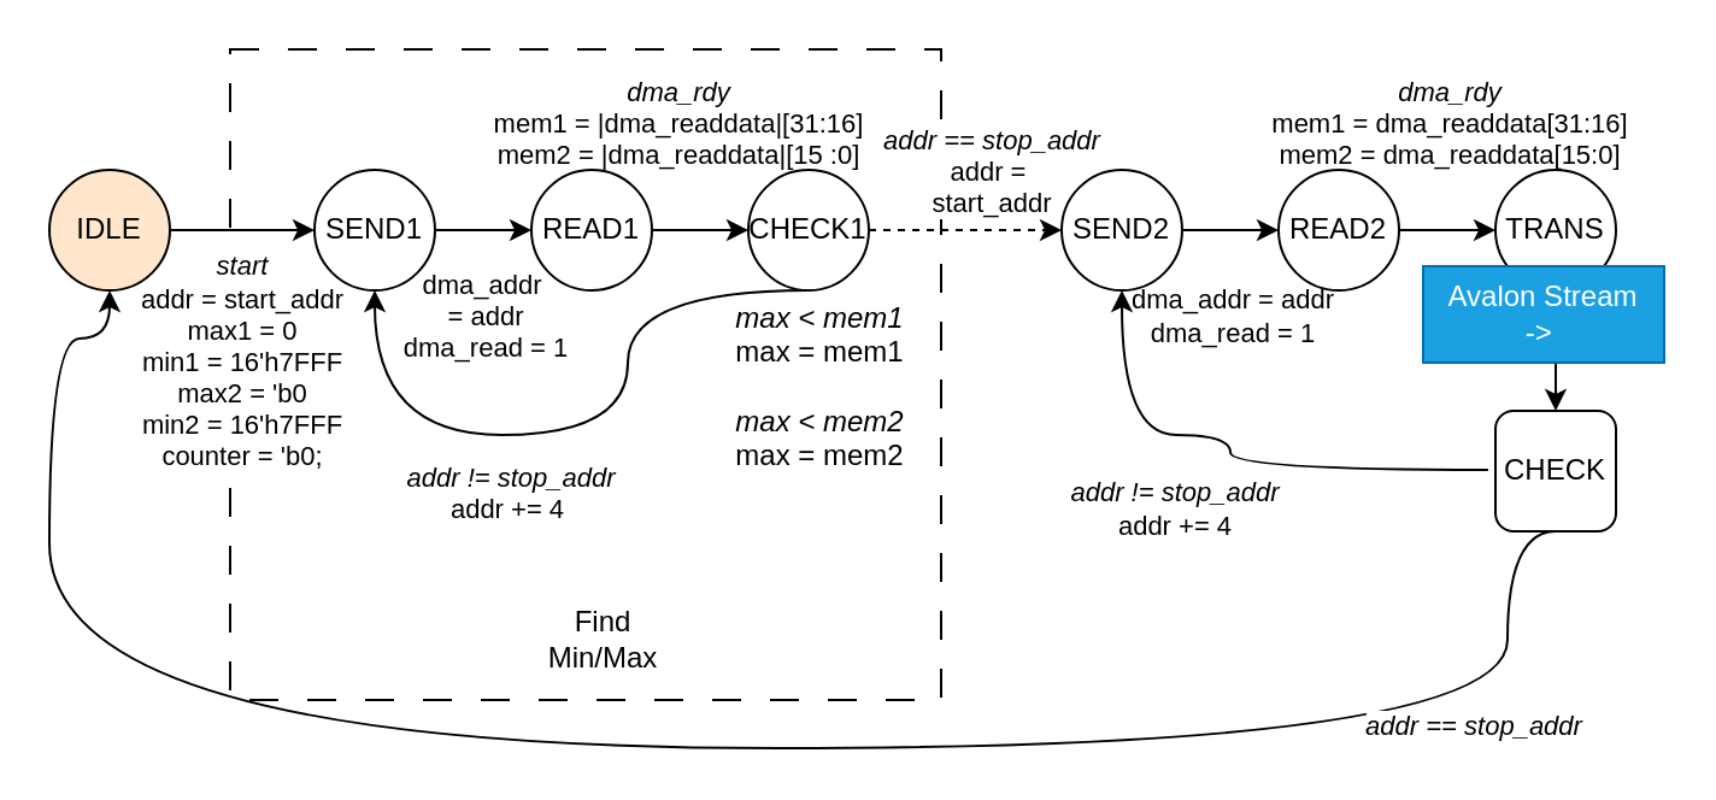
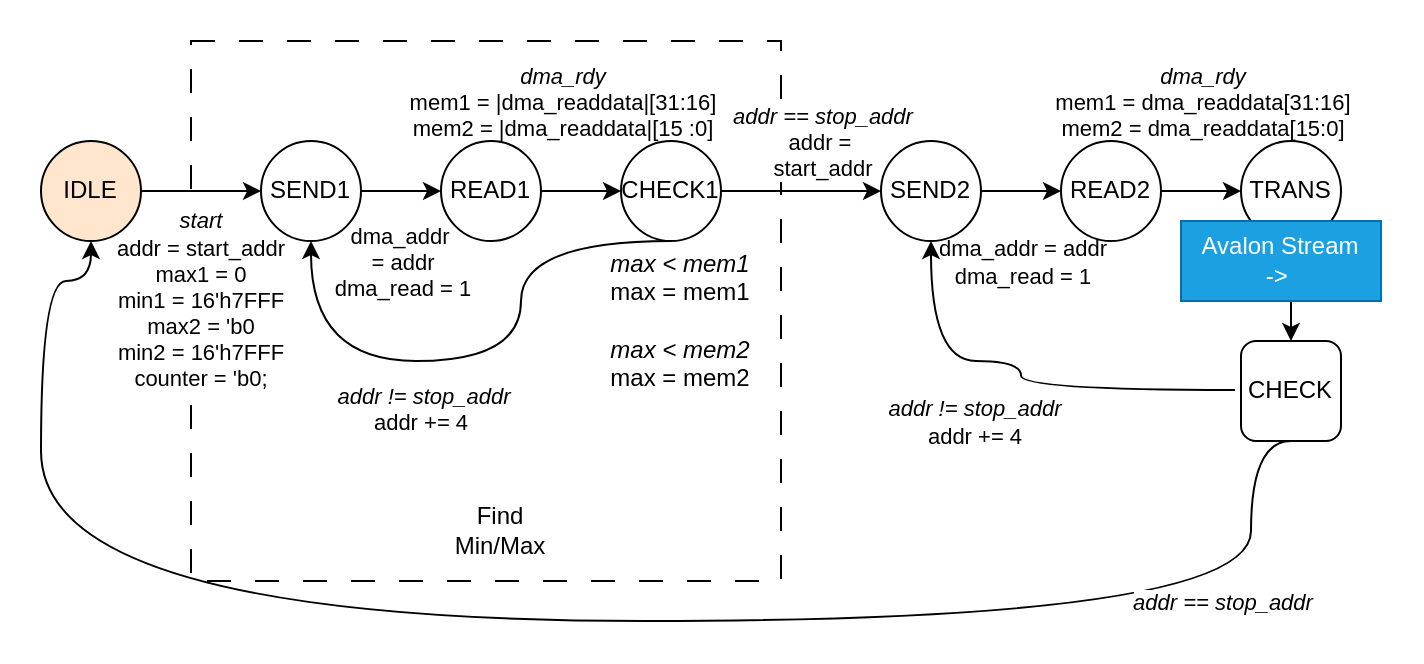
- <mxCell id="13" style="edgeStyle=orthogonalEdgeStyle;rounded=0;orthogonalLoop=1;jettySize=auto;html=1;exitX=1;exitY=0.5;exitDx=0;exitDy=0;entryX=0;entryY=0.5;entryDx=0;entryDy=0;dashed=1;" parent="1" source="15" target="18" edge="1"><mxGeometry relative="1" as="geometry" /></mxCell>
+ <mxCell id="13" style="edgeStyle=orthogonalEdgeStyle;rounded=0;orthogonalLoop=1;jettySize=auto;html=1;exitX=1;exitY=0.5;exitDx=0;exitDy=0;entryX=0;entryY=0.5;entryDx=0;entryDy=0;" parent="1" source="15" target="18" edge="1"><mxGeometry relative="1" as="geometry" /></mxCell>
